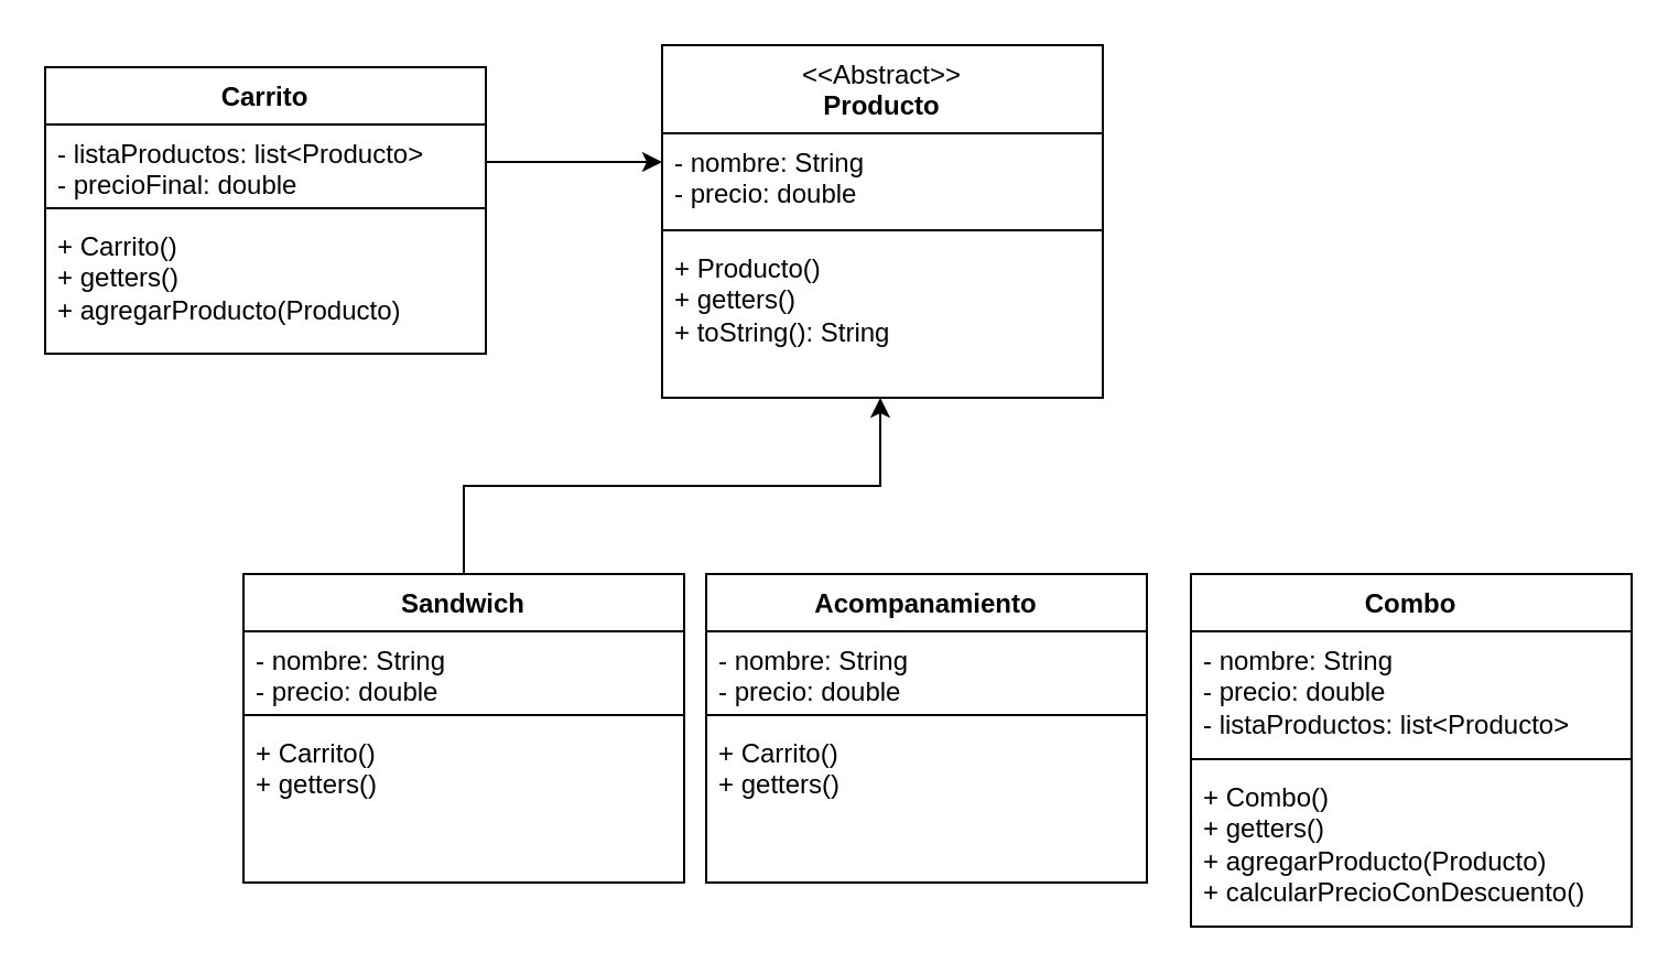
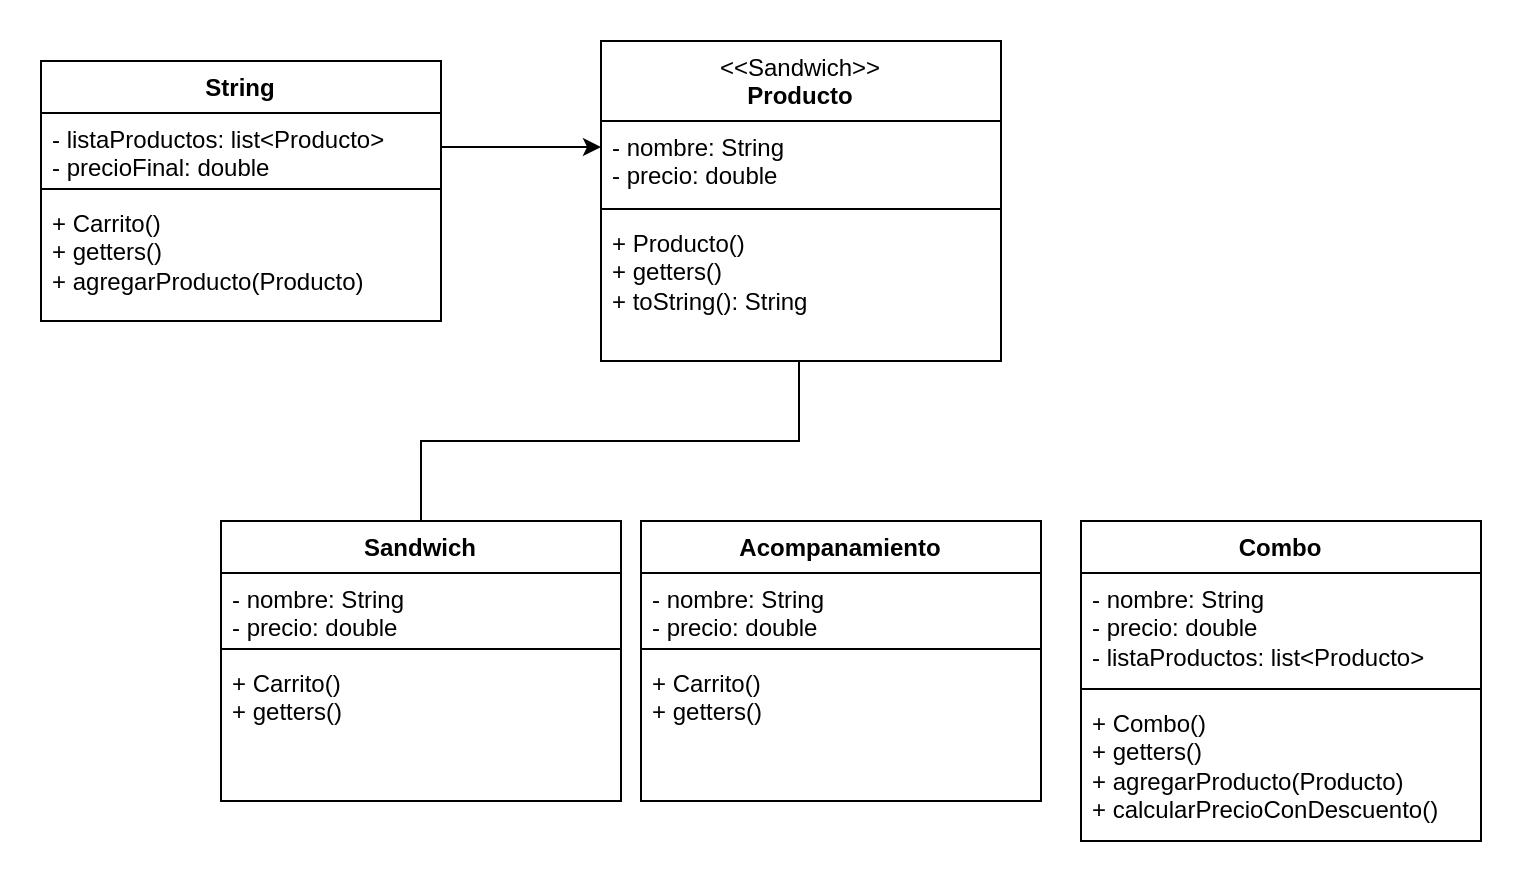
- <mxCell id="6" value="&lt;span style=&quot;font-weight: normal;&quot;&gt;&amp;lt;&amp;lt;Abstract&amp;gt;&amp;gt;&lt;/span&gt;&lt;br&gt;Producto" style="swimlane;fontStyle=1;align=center;verticalAlign=top;childLayout=stackLayout;horizontal=1;startSize=40;horizontalStack=0;resizeParent=1;resizeParentMax=0;resizeLast=0;collapsible=1;marginBottom=0;whiteSpace=wrap;html=1;" parent="1" vertex="1"><mxGeometry x="300" y="20" width="200" height="160" as="geometry" /></mxCell>
+ <mxCell id="6" value="&lt;span style=&quot;font-weight: normal;&quot;&gt;&amp;lt;&amp;lt;Sandwich&amp;gt;&amp;gt;&lt;/span&gt;&lt;br&gt;Producto" style="swimlane;fontStyle=1;align=center;verticalAlign=top;childLayout=stackLayout;horizontal=1;startSize=40;horizontalStack=0;resizeParent=1;resizeParentMax=0;resizeLast=0;collapsible=1;marginBottom=0;whiteSpace=wrap;html=1;" parent="1" vertex="1"><mxGeometry x="300" y="20" width="200" height="160" as="geometry" /></mxCell>
- <mxCell id="2" value="Carrito" style="swimlane;fontStyle=1;align=center;verticalAlign=top;childLayout=stackLayout;horizontal=1;startSize=26;horizontalStack=0;resizeParent=1;resizeParentMax=0;resizeLast=0;collapsible=1;marginBottom=0;whiteSpace=wrap;html=1;" parent="1" vertex="1"><mxGeometry x="20" y="30" width="200" height="130" as="geometry" /></mxCell>
+ <mxCell id="2" value="String" style="swimlane;fontStyle=1;align=center;verticalAlign=top;childLayout=stackLayout;horizontal=1;startSize=26;horizontalStack=0;resizeParent=1;resizeParentMax=0;resizeLast=0;collapsible=1;marginBottom=0;whiteSpace=wrap;html=1;" parent="1" vertex="1"><mxGeometry x="20" y="30" width="200" height="130" as="geometry" /></mxCell>
- <mxCell id="14" style="edgeStyle=orthogonalEdgeStyle;rounded=0;orthogonalLoop=1;jettySize=auto;html=1;entryX=0.495;entryY=1;entryDx=0;entryDy=0;entryPerimeter=0;" parent="1" source="10" target="9" edge="1"><mxGeometry relative="1" as="geometry" /></mxCell>
+ <mxCell id="14" style="edgeStyle=orthogonalEdgeStyle;rounded=0;orthogonalLoop=1;jettySize=auto;html=1;entryX=0.495;entryY=1;entryDx=0;entryDy=0;entryPerimeter=0;endArrow=none;" parent="1" source="10" target="9" edge="1"><mxGeometry relative="1" as="geometry" /></mxCell>
